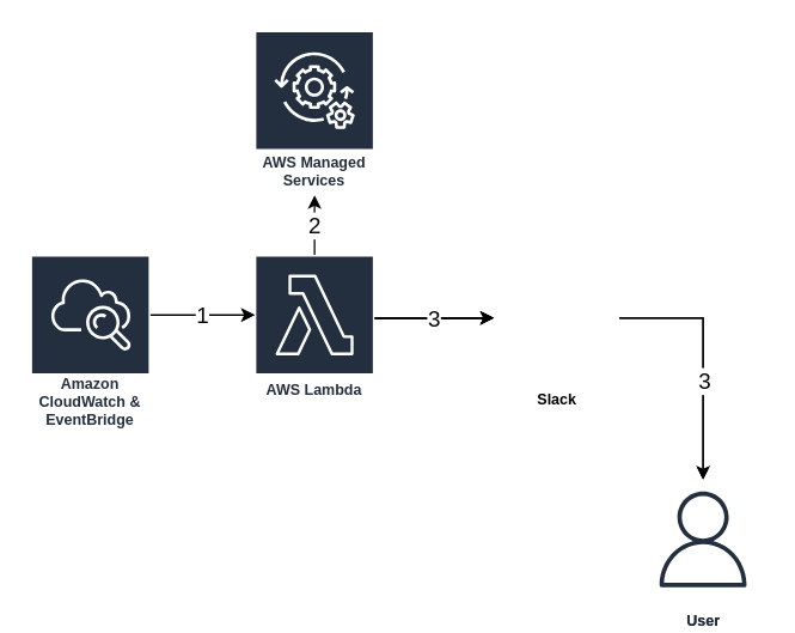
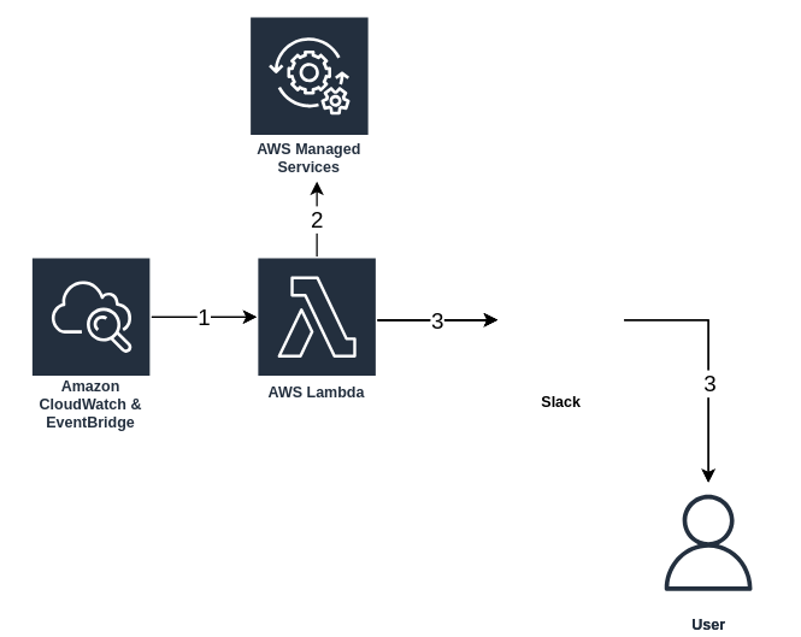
- <mxCell id="25" value="AWS Managed Services" style="outlineConnect=0;fontColor=#232F3E;gradientColor=none;strokeColor=#ffffff;fillColor=#232F3E;dashed=0;verticalLabelPosition=middle;verticalAlign=bottom;align=center;html=1;whiteSpace=wrap;fontSize=10;fontStyle=1;spacing=3;shape=mxgraph.aws4.productIcon;prIcon=mxgraph.aws4.managed_services;" vertex="1" parent="1"><mxGeometry x="170" y="20" width="80" height="110" as="geometry" /></mxCell>
+ <mxCell id="25" value="AWS Managed Services" style="outlineConnect=0;fontColor=#232F3E;gradientColor=none;strokeColor=#ffffff;fillColor=#232F3E;dashed=0;verticalLabelPosition=middle;verticalAlign=bottom;align=center;html=1;whiteSpace=wrap;fontSize=10;fontStyle=1;spacing=3;shape=mxgraph.aws4.productIcon;prIcon=mxgraph.aws4.managed_services;" vertex="1" parent="1"><mxGeometry x="165" y="10" width="80" height="110" as="geometry" /></mxCell>
